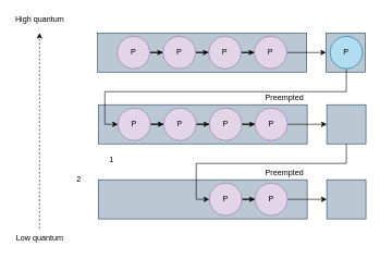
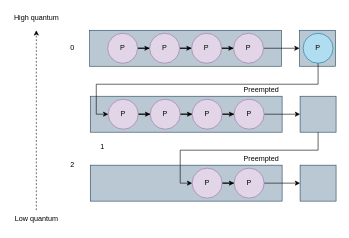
+ <mxCell id="37" value="0" style="text;html=1;align=center;verticalAlign=middle;resizable=0;points=[];autosize=1;" vertex="1" parent="1"><mxGeometry x="110" y="70" width="20" height="20" as="geometry" /></mxCell>
